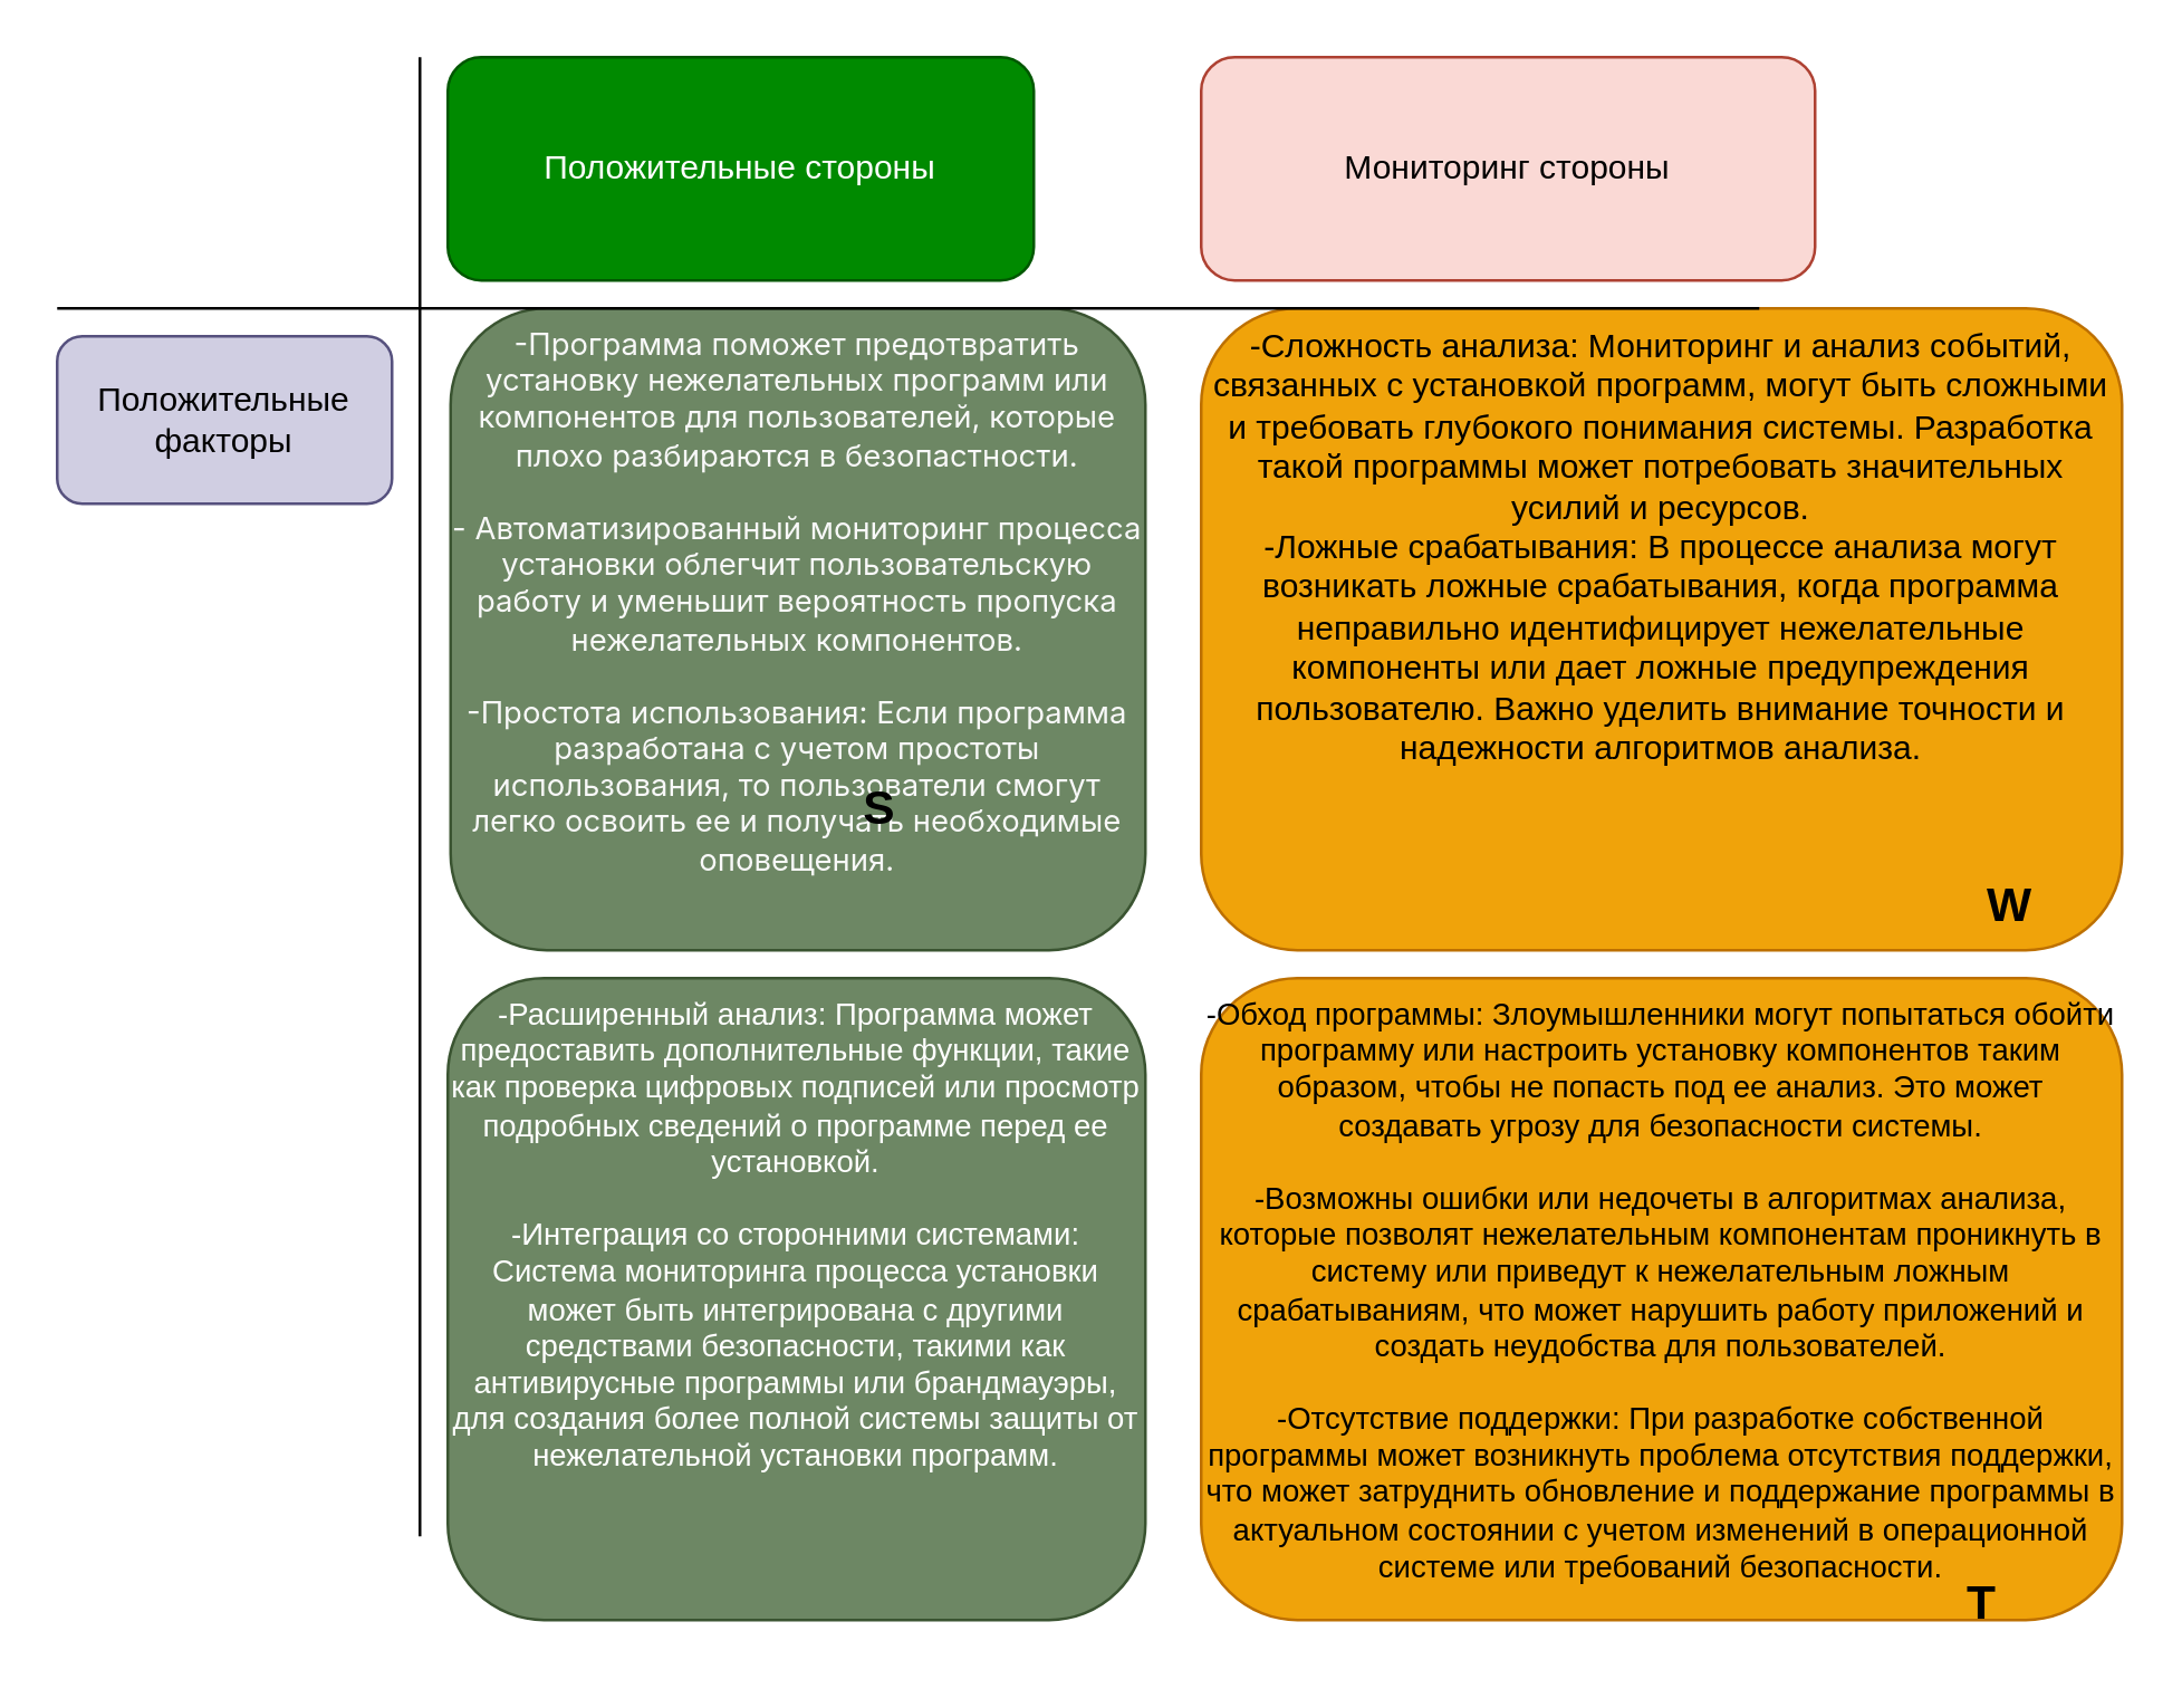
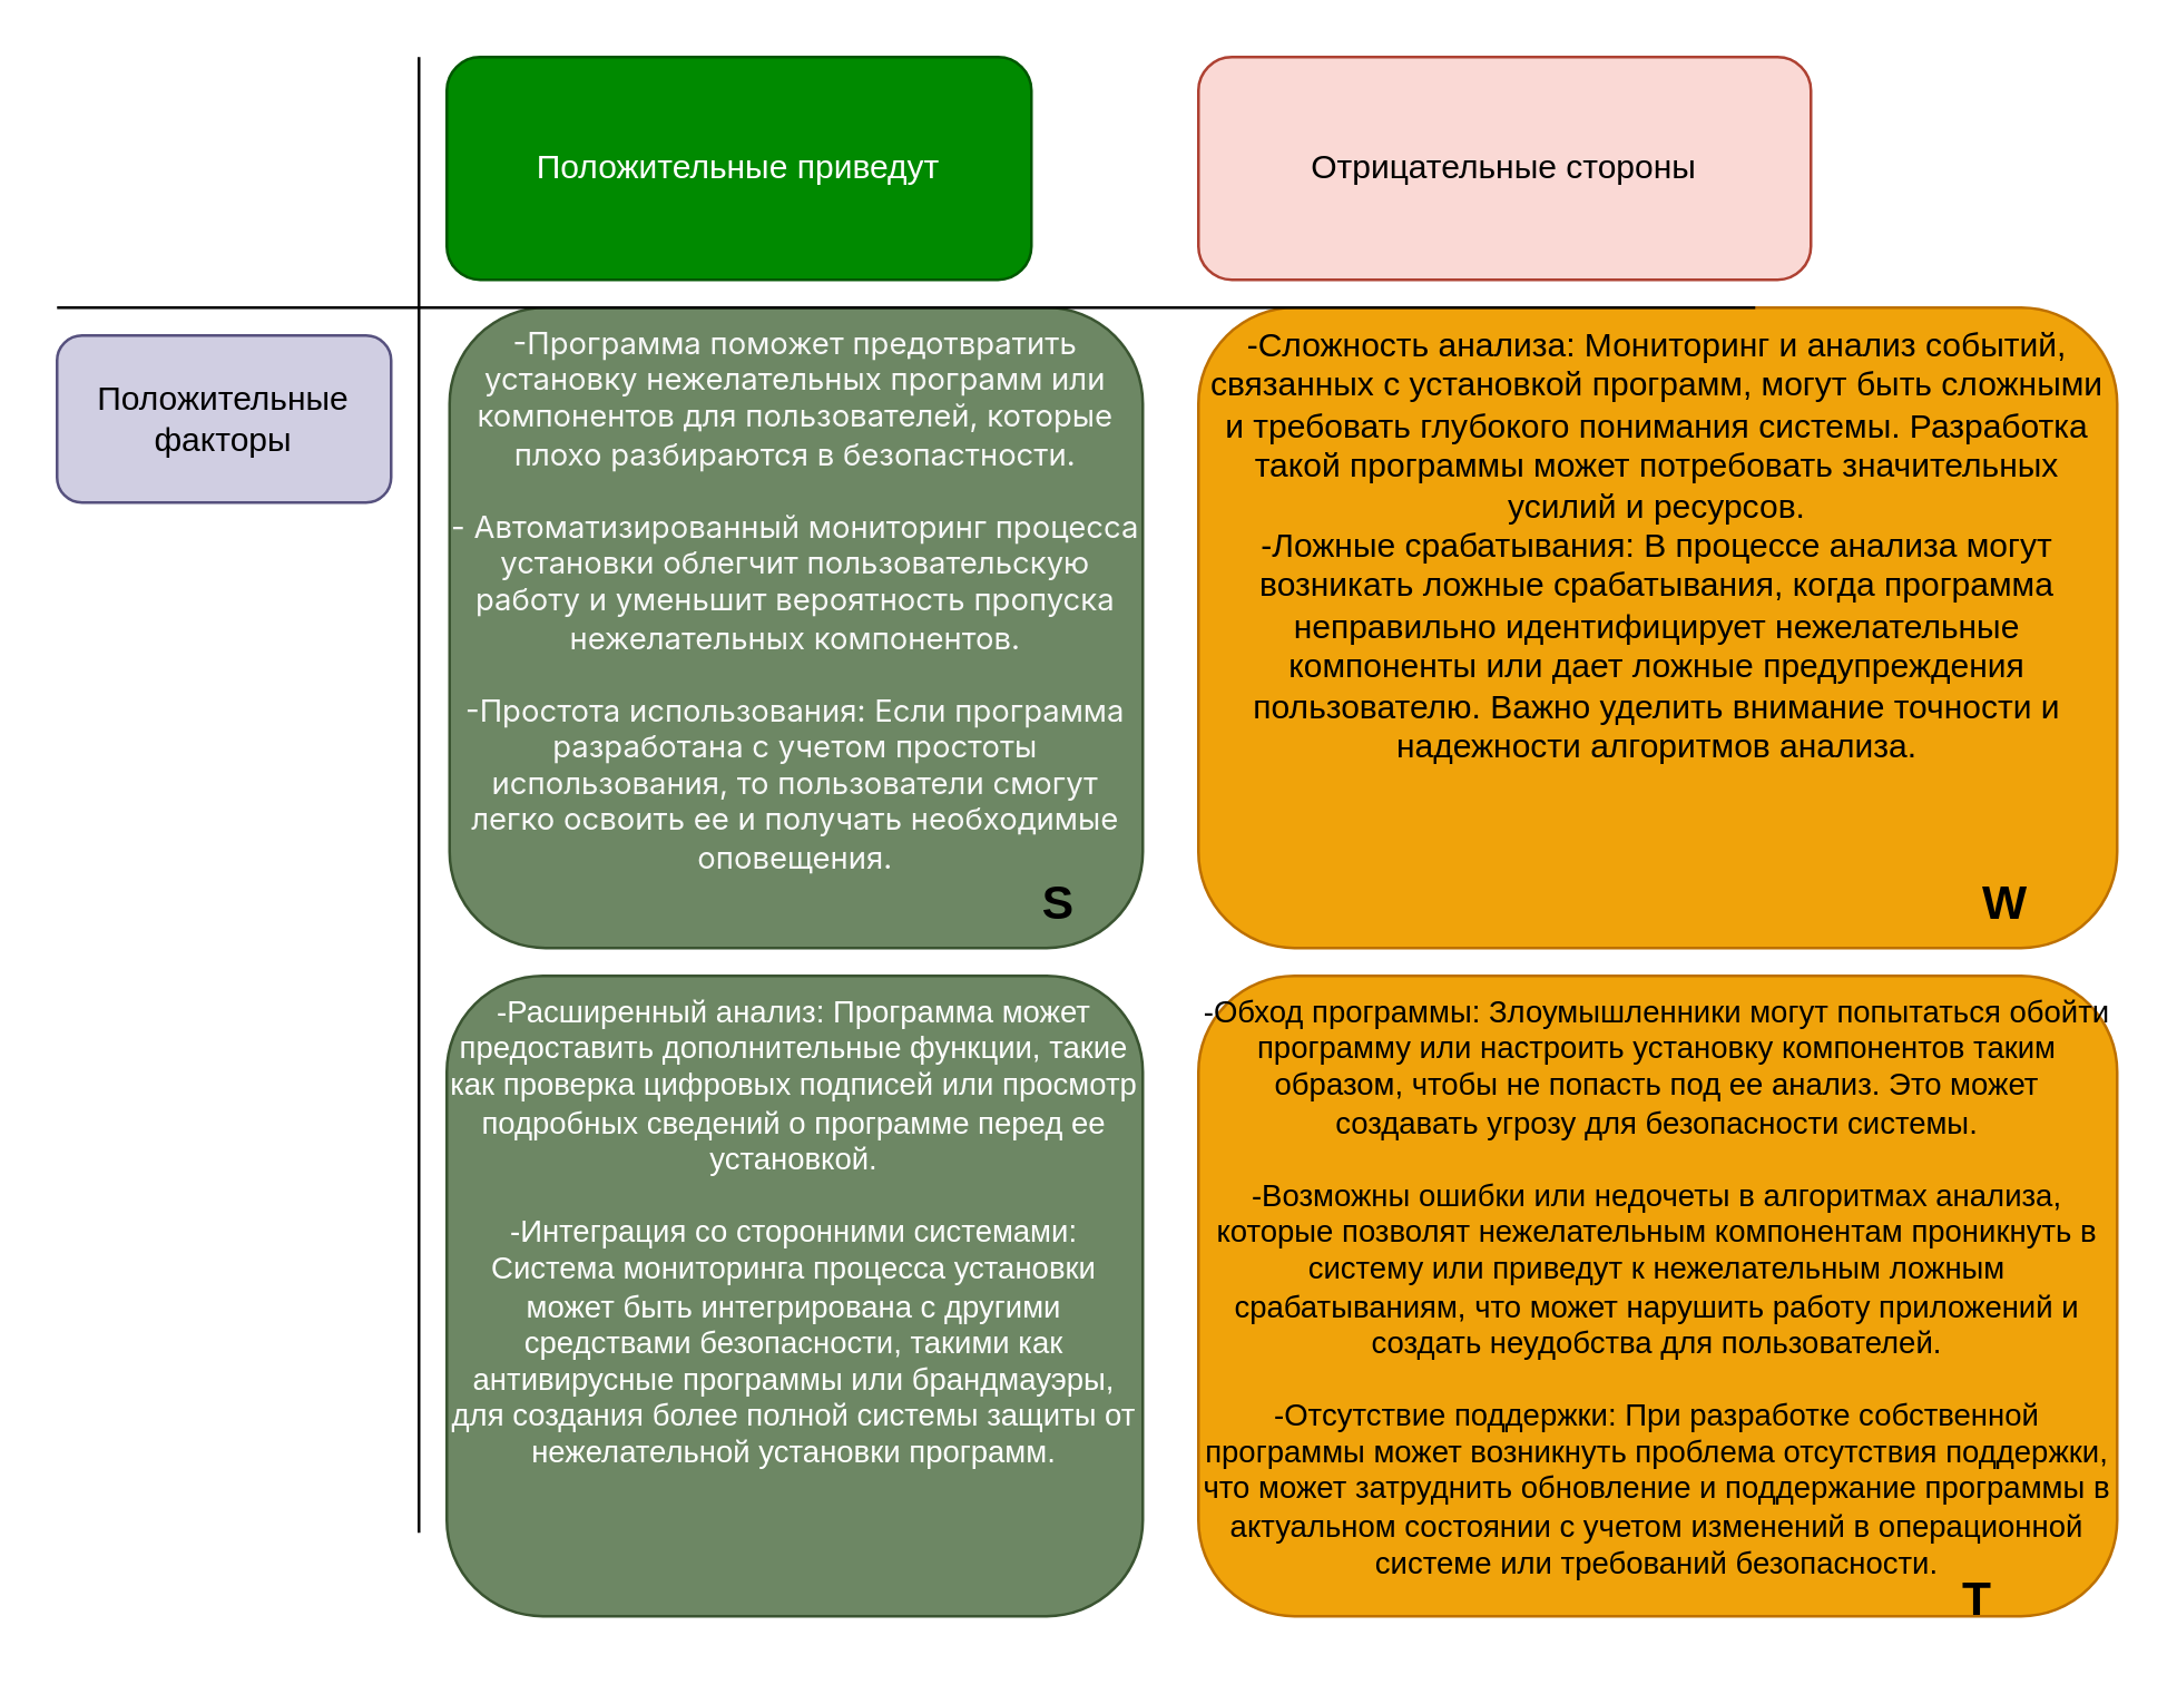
- <mxCell id="2" value="Положительные стороны" style="rounded=1;whiteSpace=wrap;html=1;fillColor=#008a00;fontColor=#ffffff;strokeColor=#005700;" parent="1" vertex="1"><mxGeometry x="160" y="20" width="210" height="80" as="geometry" /></mxCell>
+ <mxCell id="2" value="Положительные приведут" style="rounded=1;whiteSpace=wrap;html=1;fillColor=#008a00;fontColor=#ffffff;strokeColor=#005700;" parent="1" vertex="1"><mxGeometry x="160" y="20" width="210" height="80" as="geometry" /></mxCell>
- <mxCell id="4" value="Мониторинг стороны" style="rounded=1;whiteSpace=wrap;html=1;fillColor=#fad9d5;strokeColor=#ae4132;" parent="1" vertex="1"><mxGeometry x="430" y="20" width="220" height="80" as="geometry" /></mxCell>
+ <mxCell id="4" value="Отрицательные стороны" style="rounded=1;whiteSpace=wrap;html=1;fillColor=#fad9d5;strokeColor=#ae4132;" parent="1" vertex="1"><mxGeometry x="430" y="20" width="220" height="80" as="geometry" /></mxCell>
- <mxCell id="11" value="S" style="text;html=1;strokeColor=none;fillColor=none;align=center;verticalAlign=middle;whiteSpace=wrap;rounded=0;fontStyle=1;fontSize=17;" parent="1" vertex="1"><mxGeometry x="285" y="275" width="60" height="30" as="geometry" /></mxCell>
+ <mxCell id="11" value="S" style="text;html=1;strokeColor=none;fillColor=none;align=center;verticalAlign=middle;whiteSpace=wrap;rounded=0;fontStyle=1;fontSize=17;" parent="1" vertex="1"><mxGeometry x="350" y="310" width="60" height="30" as="geometry" /></mxCell>
